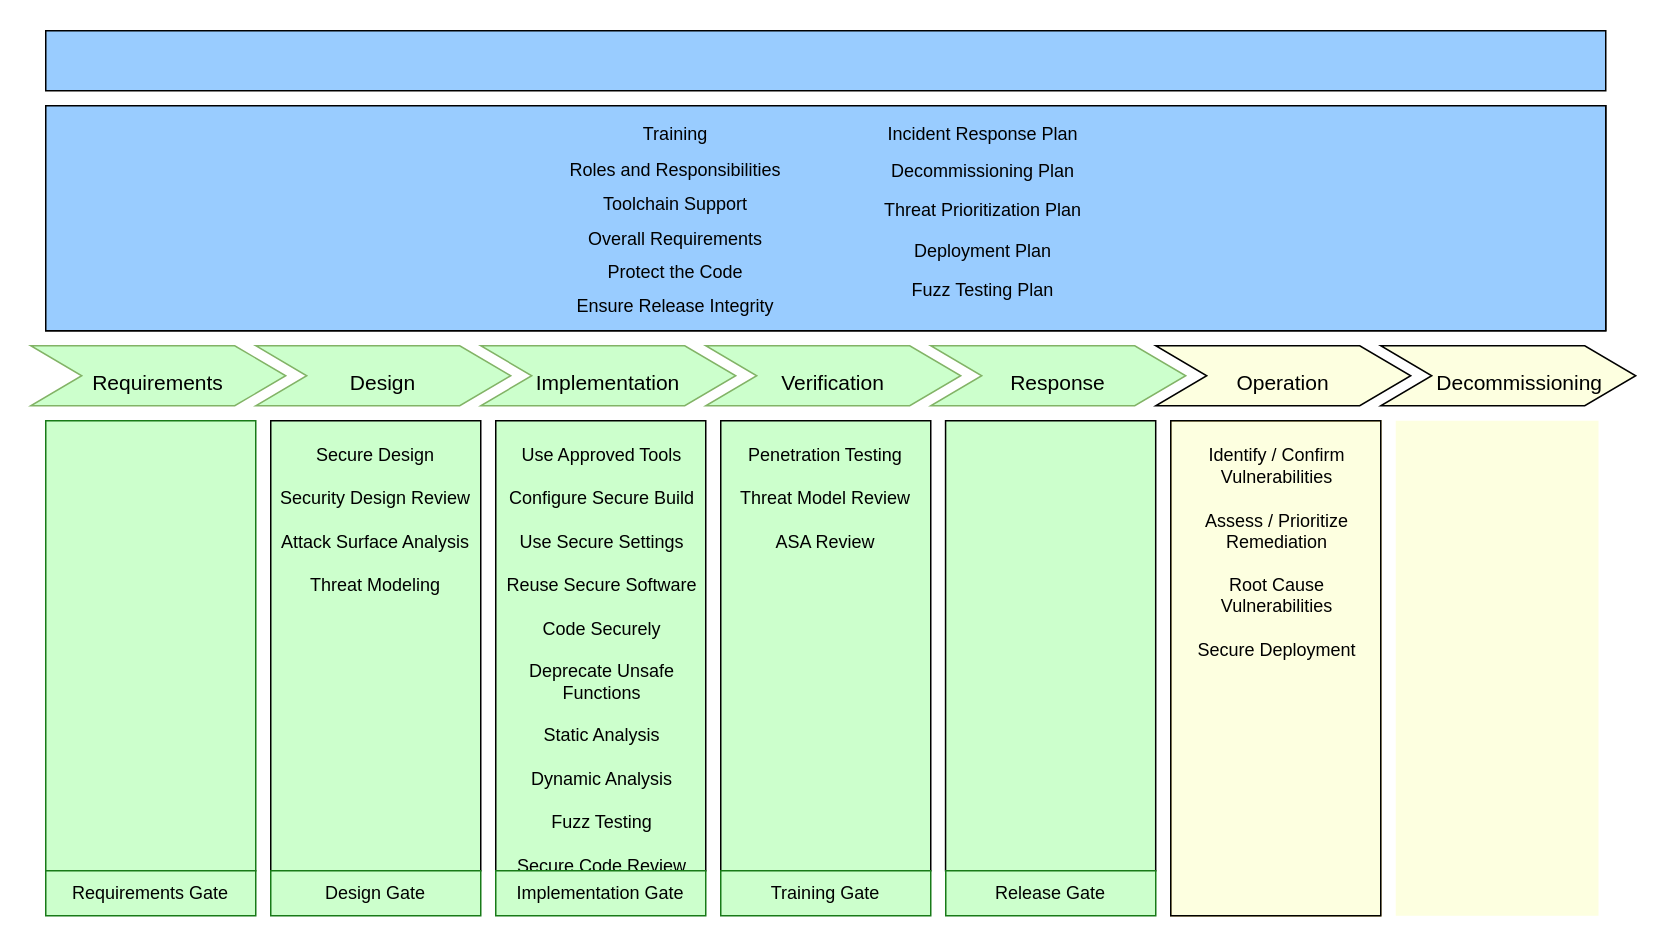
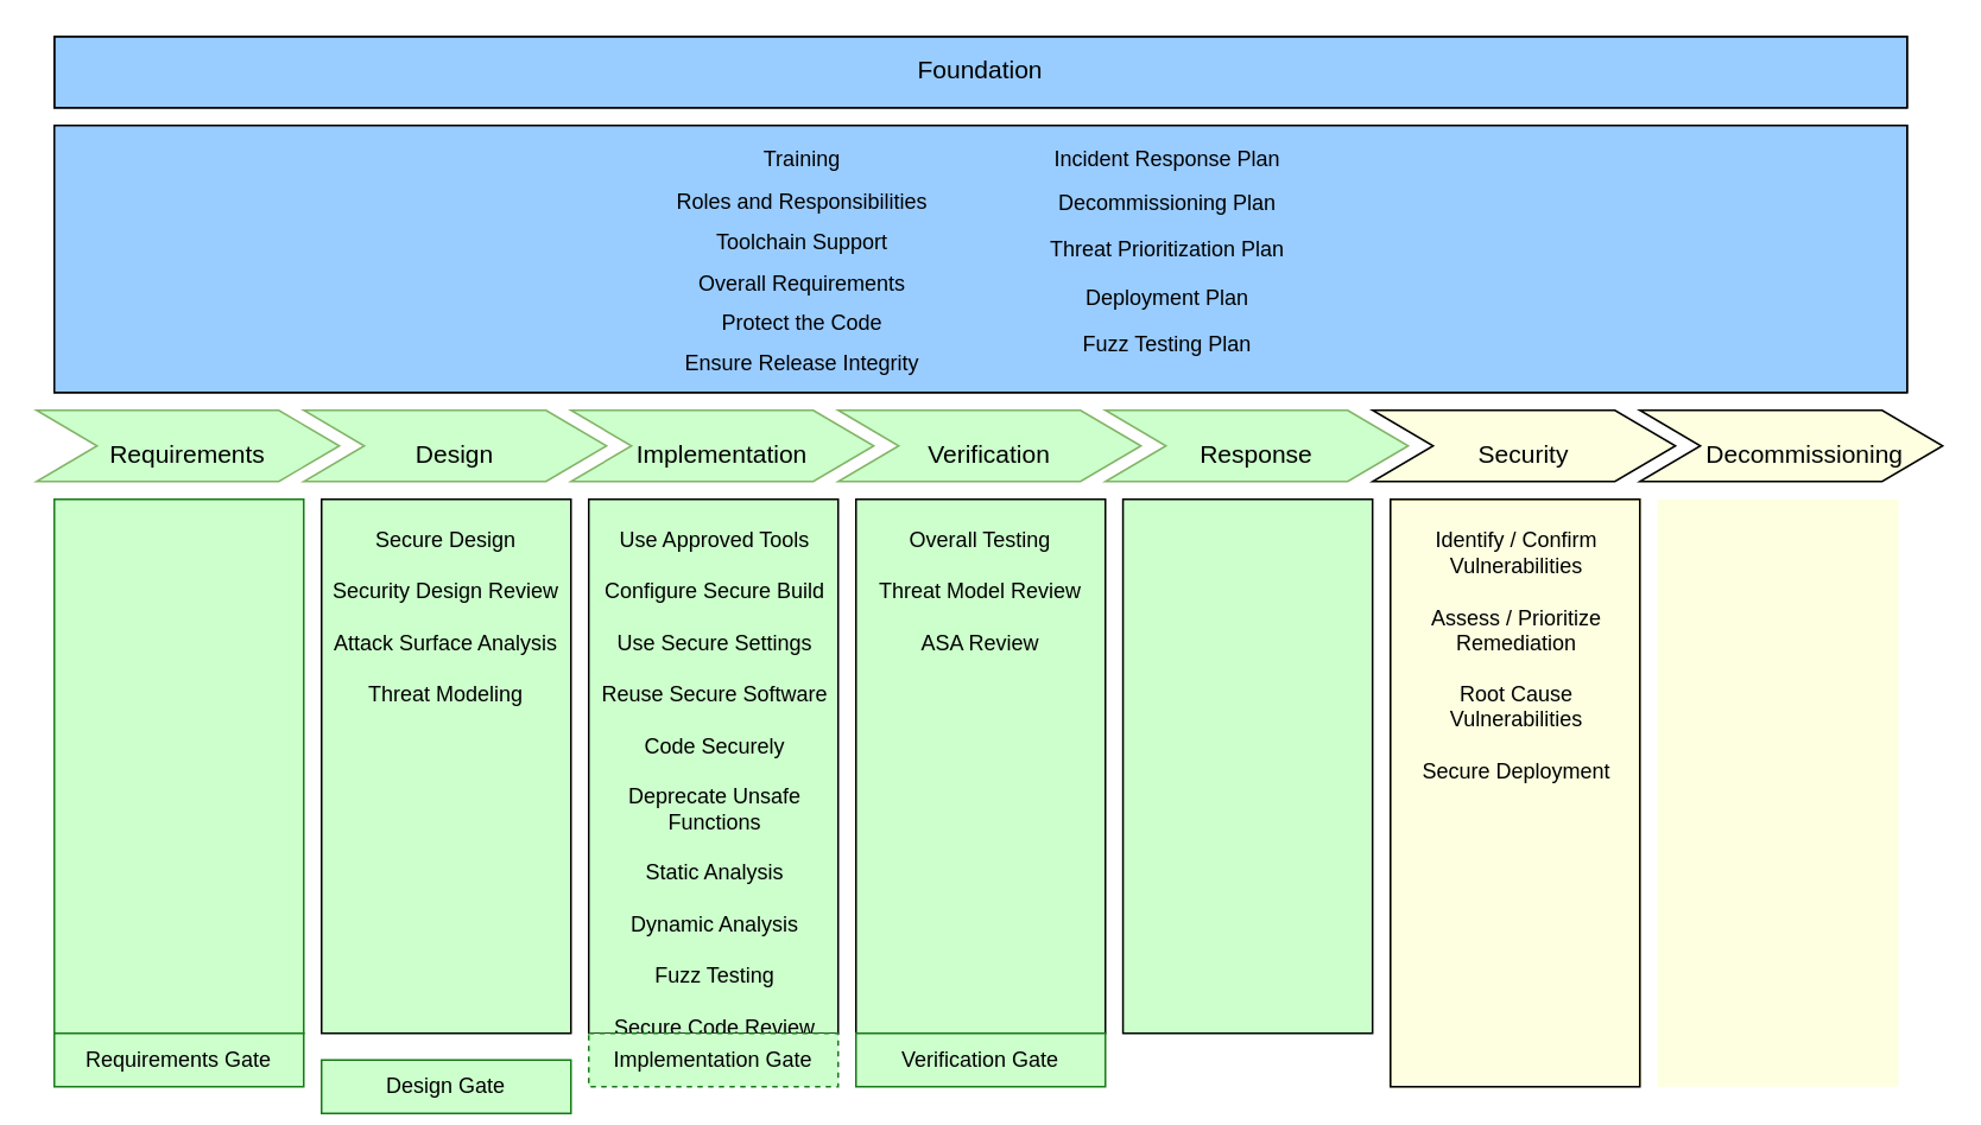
+ <mxCell id="16" value="&lt;p style=&quot;font-family: &amp;#34;helvetica&amp;#34; ; line-height: 10.8px&quot;&gt;&lt;span style=&quot;font-family: &amp;#34;helvetica&amp;#34; ; font-size: 14px&quot;&gt;Foundation&lt;/span&gt;&lt;br&gt;&lt;/p&gt;" style="text;spacingTop=-5;fillColor=#3333FF;whiteSpace=wrap;html=1;align=center;fontSize=12;fontFamily=Helvetica;fillColor=none;strokeColor=#000000;" parent="1" vertex="1"><mxGeometry x="30" y="20.04" width="1040" height="40" as="geometry" /></mxCell>
- <mxCell id="26" value="&lt;font style=&quot;font-size: 14px&quot; color=&quot;#000000&quot;&gt;Operation&lt;/font&gt;" style="shape=step;whiteSpace=wrap;html=1;fontSize=28;fillColor=#FDFFE0;" parent="1" vertex="1"><mxGeometry x="770" y="230" width="170" height="40" as="geometry" /></mxCell>
+ <mxCell id="26" value="&lt;font style=&quot;font-size: 14px&quot; color=&quot;#000000&quot;&gt;Security&lt;/font&gt;" style="shape=step;whiteSpace=wrap;html=1;fontSize=28;fillColor=#FDFFE0;" parent="1" vertex="1"><mxGeometry x="770" y="230" width="170" height="40" as="geometry" /></mxCell>
- <mxCell id="8" value="&lt;div&gt;&lt;span&gt;&lt;br&gt;&lt;/span&gt;&lt;/div&gt;&lt;div&gt;&lt;span&gt;Penetration Testing&lt;/span&gt;&lt;br&gt;&lt;/div&gt;&lt;div&gt;&lt;br&gt;&lt;/div&gt;&lt;div&gt;Threat Model Review&lt;/div&gt;&lt;div&gt;&lt;br&gt;&lt;/div&gt;&lt;div&gt;ASA Review&lt;/div&gt;" style="text;spacingTop=-5;fillColor=#99FF99;whiteSpace=wrap;html=1;align=center;fontSize=12;fontFamily=Helvetica;fillColor=none;strokeColor=none;" parent="1" vertex="1"><mxGeometry x="480" y="280" width="140" height="300" as="geometry" /></mxCell>
+ <mxCell id="8" value="&lt;div&gt;&lt;span&gt;&lt;br&gt;&lt;/span&gt;&lt;/div&gt;&lt;div&gt;&lt;span&gt;Overall Testing&lt;/span&gt;&lt;br&gt;&lt;/div&gt;&lt;div&gt;&lt;br&gt;&lt;/div&gt;&lt;div&gt;Threat Model Review&lt;/div&gt;&lt;div&gt;&lt;br&gt;&lt;/div&gt;&lt;div&gt;ASA Review&lt;/div&gt;" style="text;spacingTop=-5;fillColor=#99FF99;whiteSpace=wrap;html=1;align=center;fontSize=12;fontFamily=Helvetica;fillColor=none;strokeColor=none;" parent="1" vertex="1"><mxGeometry x="480" y="280" width="140" height="300" as="geometry" /></mxCell>
- <mxCell id="28" value="Design Gate" style="rounded=0;whiteSpace=wrap;html=1;shadow=0;fillColor=#CCFFCC;strokeColor=#187A18;" vertex="1" parent="1"><mxGeometry x="180" y="580" width="140" height="30" as="geometry" /></mxCell>
+ <mxCell id="28" value="Design Gate" style="rounded=0;whiteSpace=wrap;html=1;shadow=0;fillColor=#CCFFCC;strokeColor=#187A18;" vertex="1" parent="1"><mxGeometry x="180" y="595" width="140" height="30" as="geometry" /></mxCell>
- <mxCell id="30" value="Implementation Gate" style="rounded=0;whiteSpace=wrap;html=1;shadow=0;fillColor=#CCFFCC;strokeColor=#187A18;" vertex="1" parent="1"><mxGeometry x="330" y="580" width="140" height="30" as="geometry" /></mxCell>
+ <mxCell id="30" value="Implementation Gate" style="rounded=0;whiteSpace=wrap;html=1;shadow=0;fillColor=#CCFFCC;strokeColor=#187A18;dashed=1;" vertex="1" parent="1"><mxGeometry x="330" y="580" width="140" height="30" as="geometry" /></mxCell>
- <mxCell id="31" value="Training Gate" style="rounded=0;whiteSpace=wrap;html=1;shadow=0;fillColor=#CCFFCC;strokeColor=#187A18;" vertex="1" parent="1"><mxGeometry x="480" y="580" width="140" height="30" as="geometry" /></mxCell>
+ <mxCell id="31" value="Verification Gate" style="rounded=0;whiteSpace=wrap;html=1;shadow=0;fillColor=#CCFFCC;strokeColor=#187A18;" vertex="1" parent="1"><mxGeometry x="480" y="580" width="140" height="30" as="geometry" /></mxCell>
- <mxCell id="32" value="Release Gate" style="rounded=0;whiteSpace=wrap;html=1;shadow=0;fillColor=#CCFFCC;strokeColor=#187A18;" vertex="1" parent="1"><mxGeometry x="630" y="580" width="140" height="30" as="geometry" /></mxCell>
